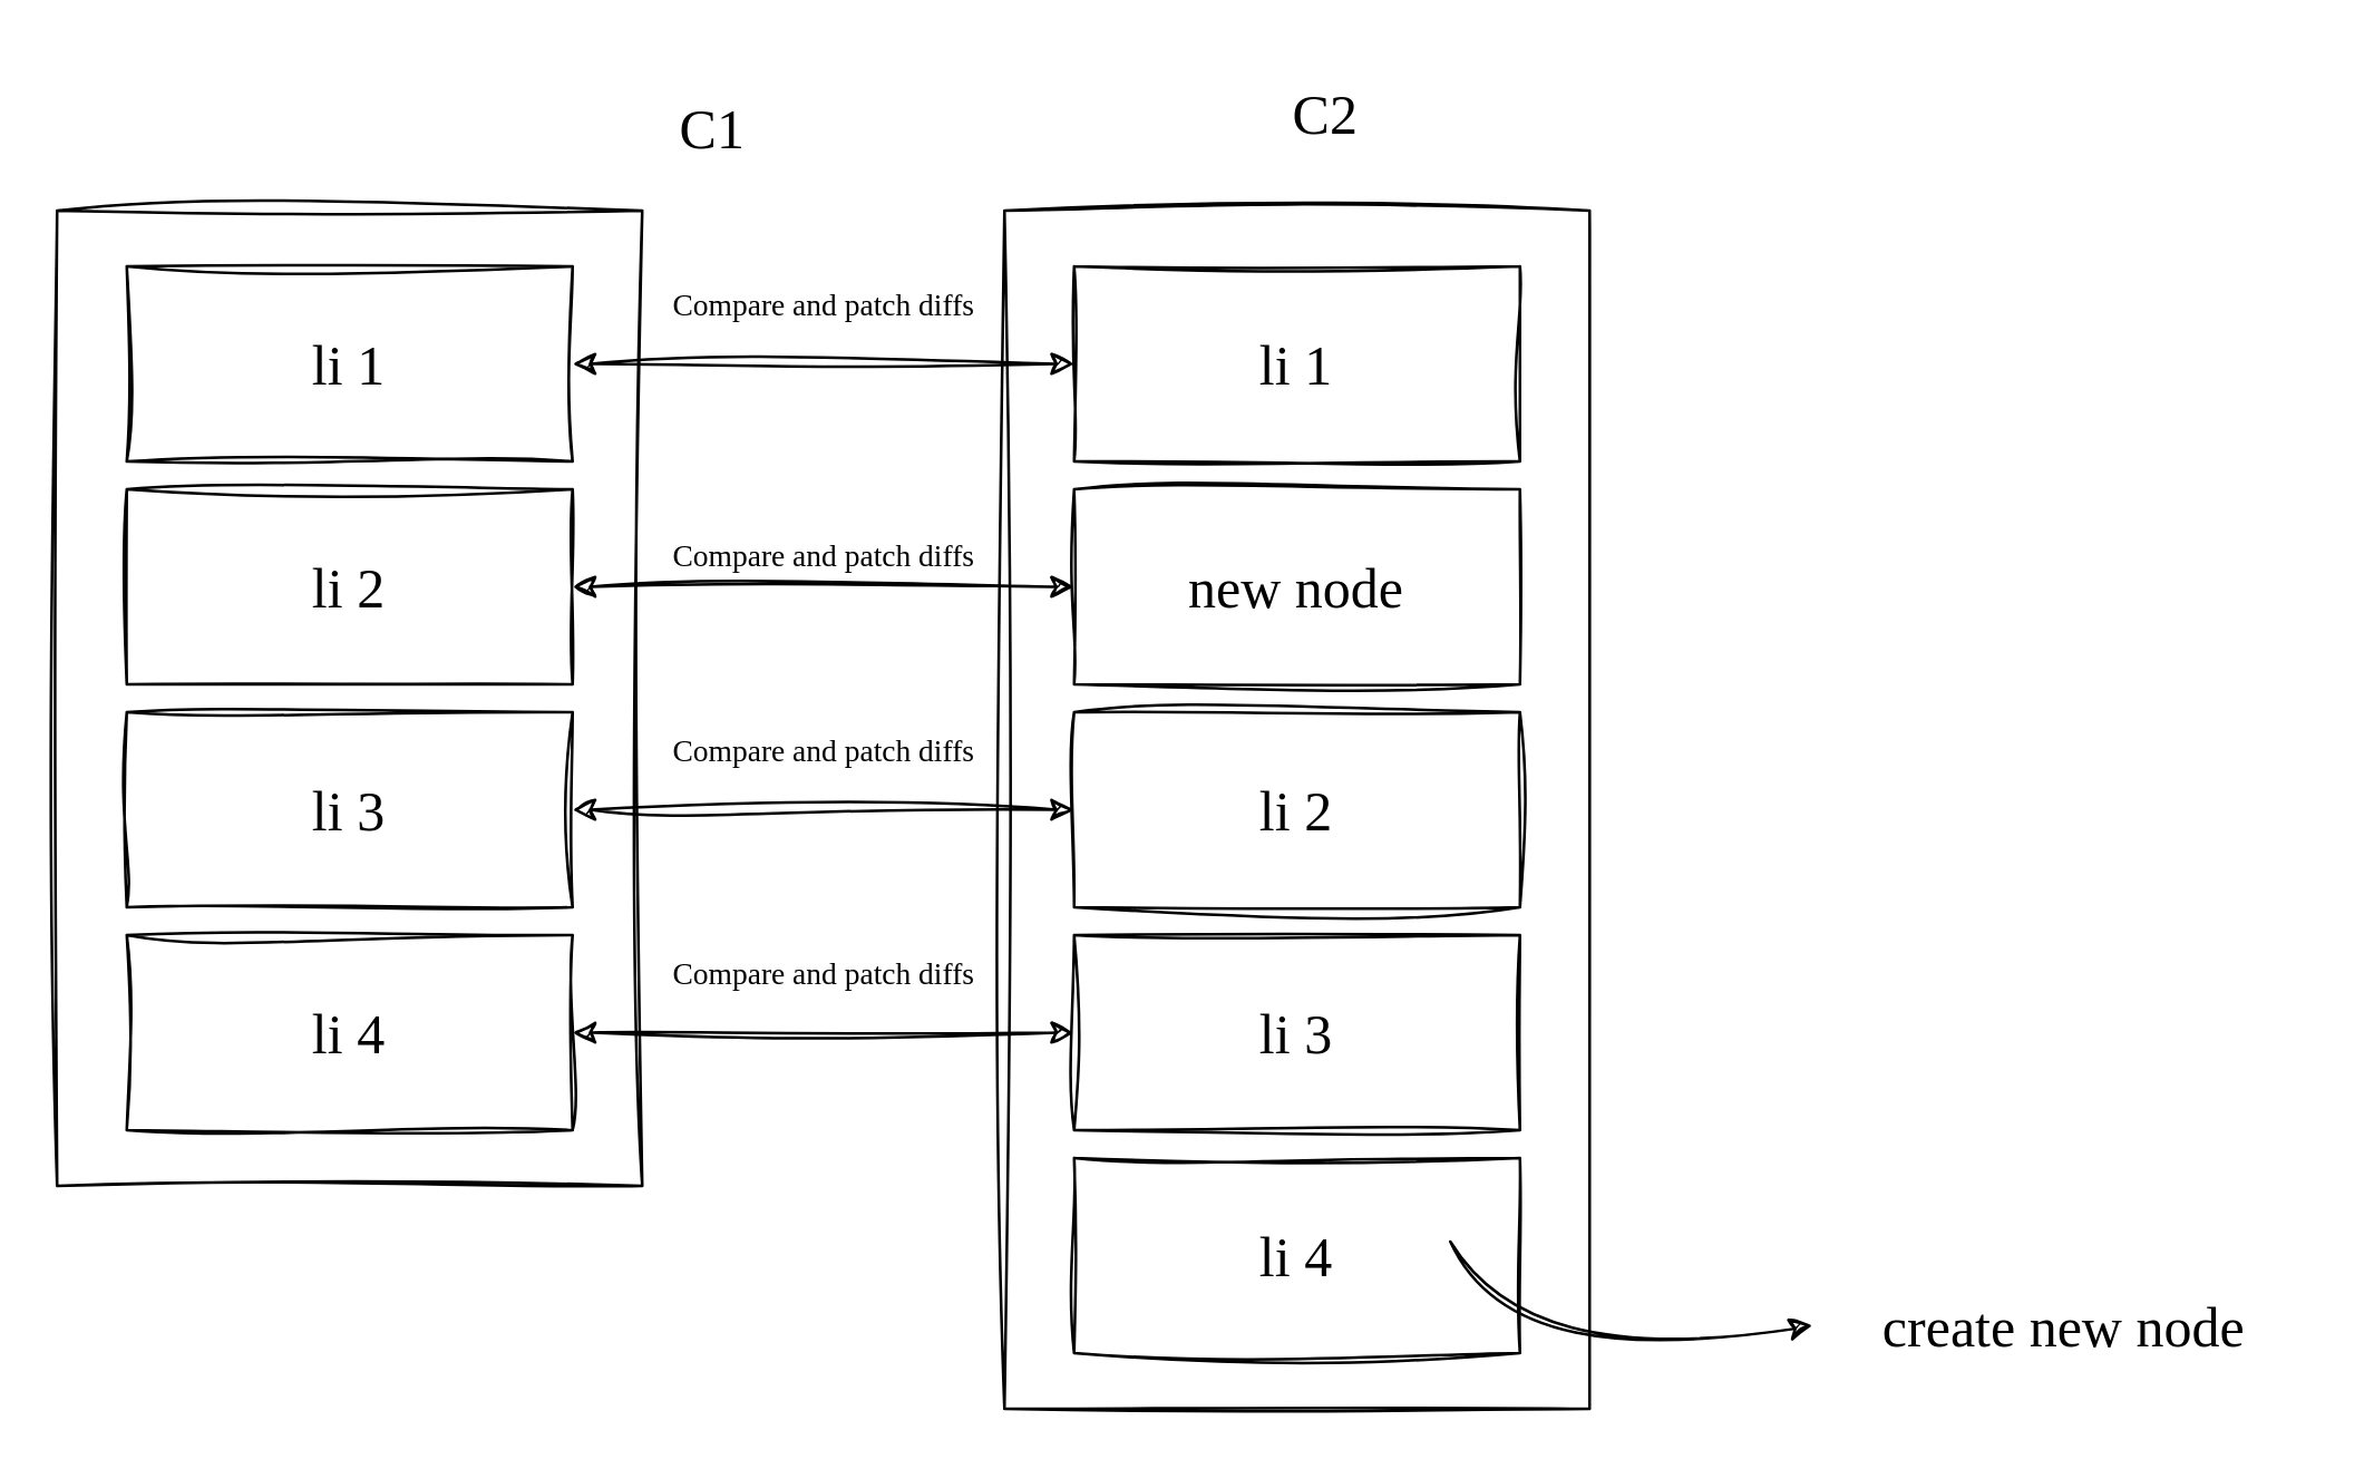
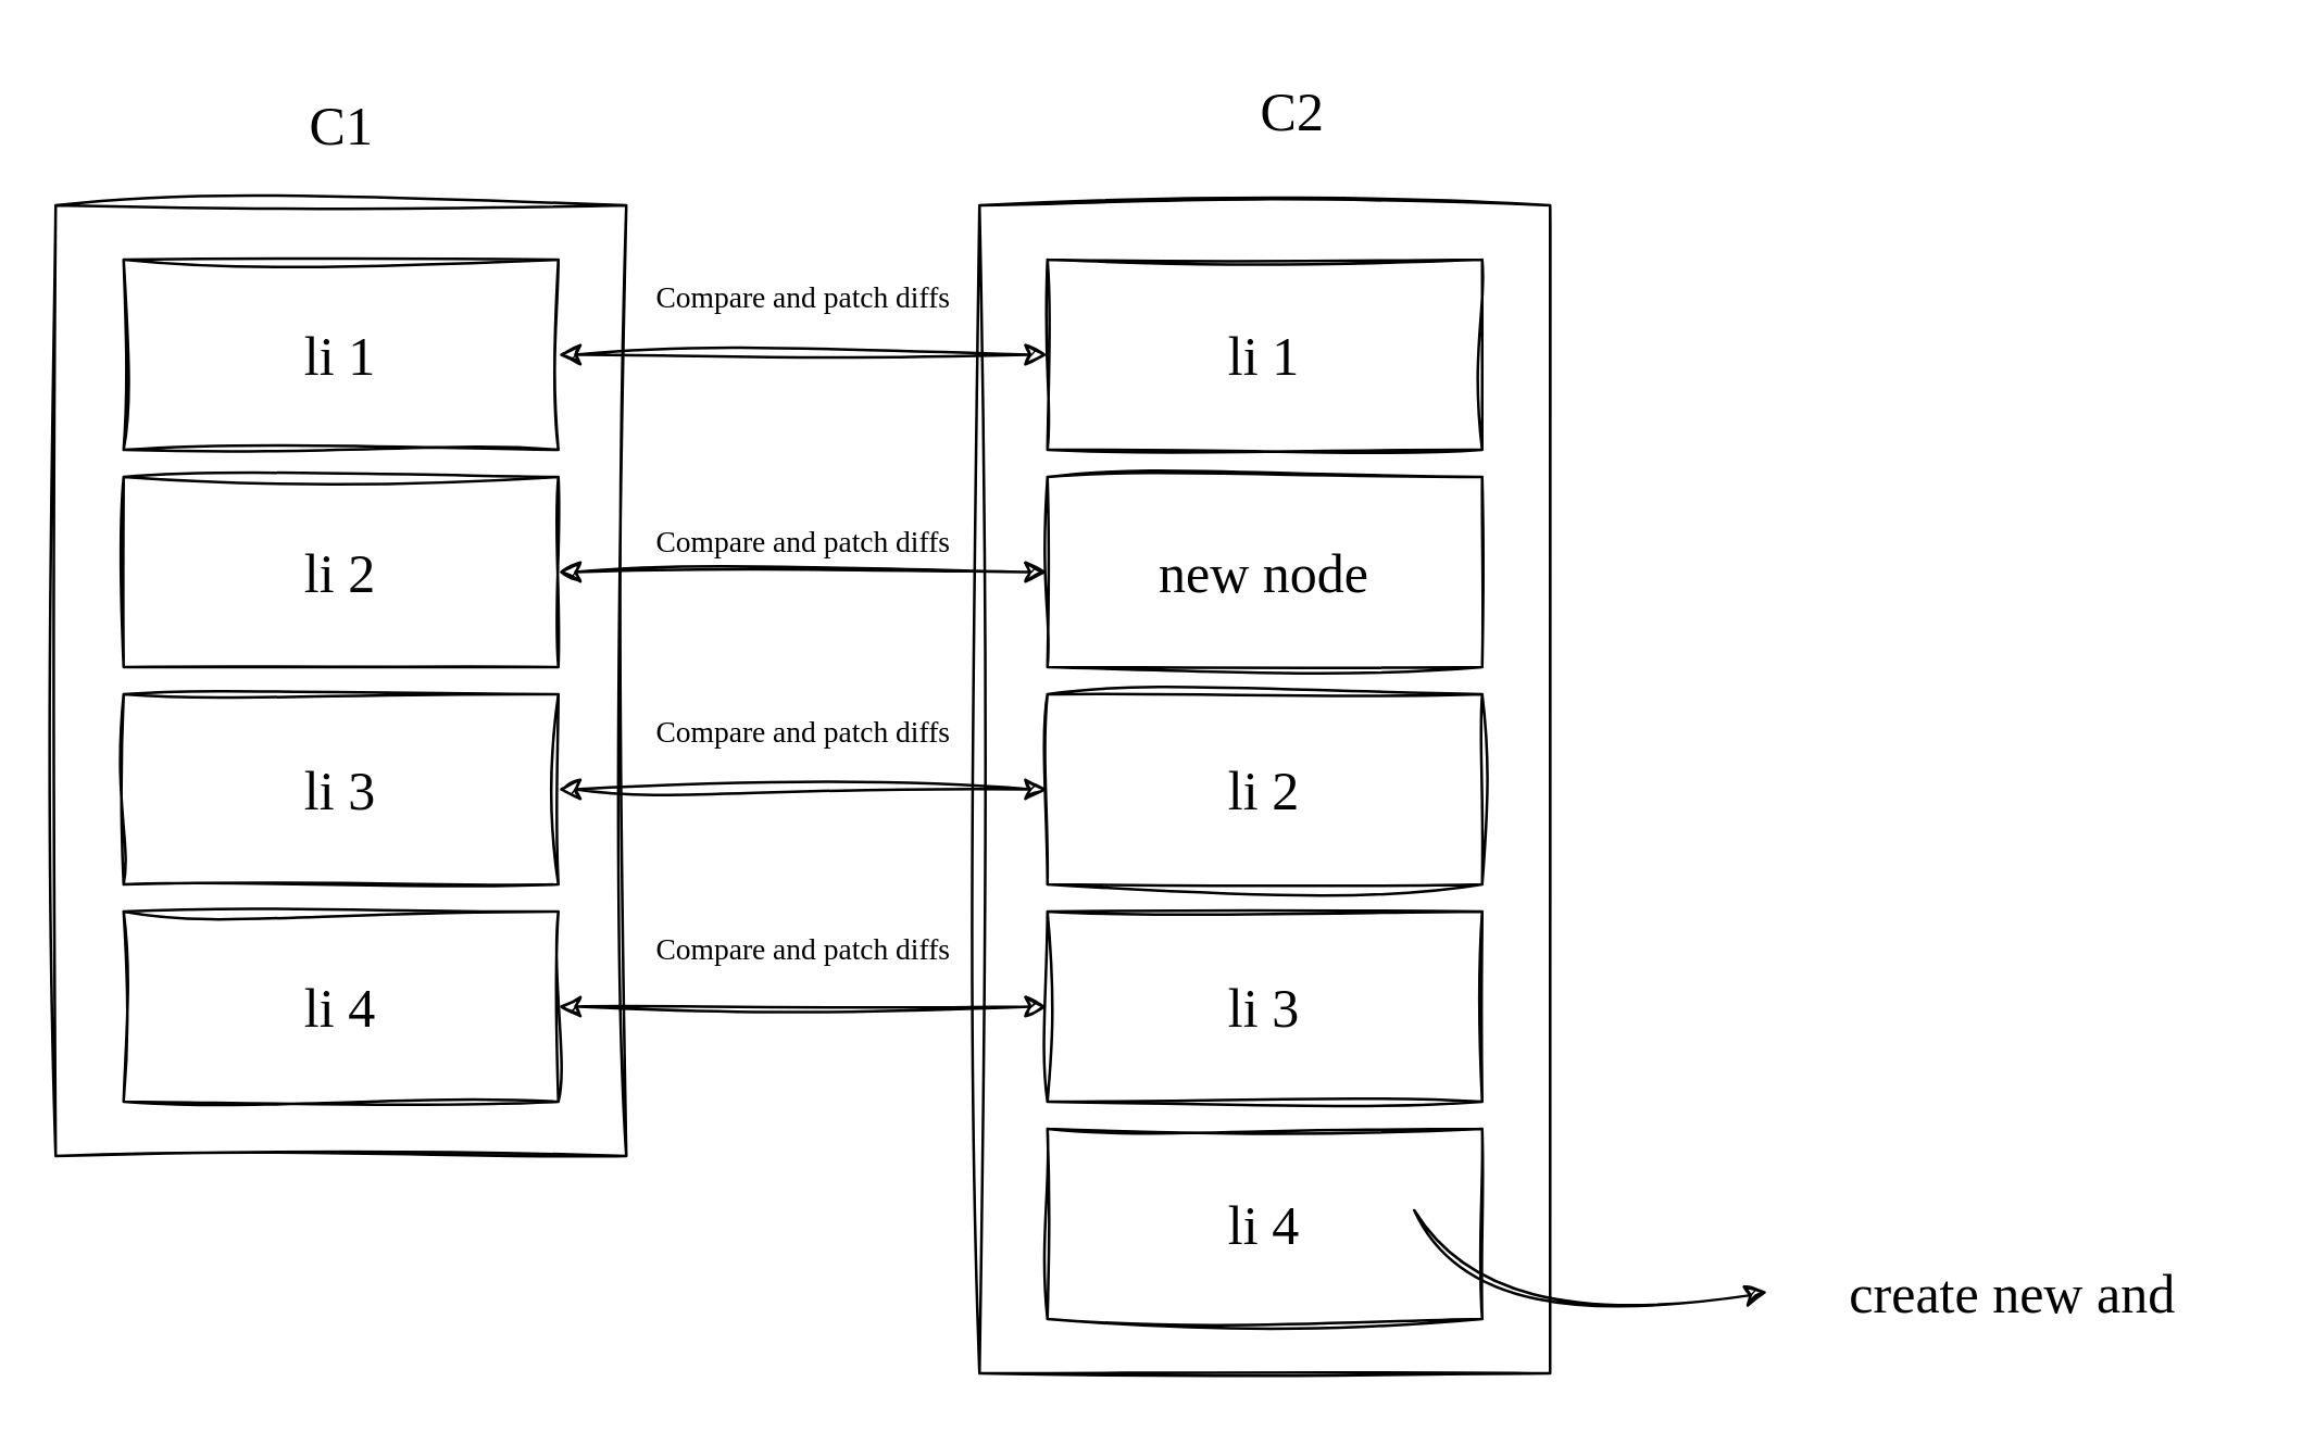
- <mxCell id="11" value="C1" style="text;html=1;align=center;verticalAlign=middle;resizable=0;points=[];autosize=1;strokeColor=none;fillColor=none;fontSize=20;fontFamily=Architects Daughter;sketch=1;hachureGap=4;jiggle=2;curveFitting=1;fontSource=https%3A%2F%2Ffonts.googleapis.com%2Fcss%3Ffamily%3DArchitects%2BDaughter;labelBackgroundColor=none;" parent="1" vertex="1"><mxGeometry x="235" y="25" width="40" height="40" as="geometry" /></mxCell>
+ <mxCell id="11" value="C1" style="text;html=1;align=center;verticalAlign=middle;resizable=0;points=[];autosize=1;strokeColor=none;fillColor=none;fontSize=20;fontFamily=Architects Daughter;sketch=1;hachureGap=4;jiggle=2;curveFitting=1;fontSource=https%3A%2F%2Ffonts.googleapis.com%2Fcss%3Ffamily%3DArchitects%2BDaughter;labelBackgroundColor=none;" parent="1" vertex="1"><mxGeometry x="105" y="25" width="40" height="40" as="geometry" /></mxCell>
- <mxCell id="22" value="create new node" style="text;html=1;align=center;verticalAlign=middle;resizable=0;points=[];autosize=1;strokeColor=none;fillColor=none;fontSize=20;fontFamily=Architects Daughter;sketch=1;hachureGap=4;jiggle=2;curveFitting=1;fontSource=https%3A%2F%2Ffonts.googleapis.com%2Fcss%3Ffamily%3DArchitects%2BDaughter;" vertex="1" parent="1"><mxGeometry x="650" y="455" width="180" height="40" as="geometry" /></mxCell>
+ <mxCell id="22" value="create new and" style="text;html=1;align=center;verticalAlign=middle;resizable=0;points=[];autosize=1;strokeColor=none;fillColor=none;fontSize=20;fontFamily=Architects Daughter;sketch=1;hachureGap=4;jiggle=2;curveFitting=1;fontSource=https%3A%2F%2Ffonts.googleapis.com%2Fcss%3Ffamily%3DArchitects%2BDaughter;" vertex="1" parent="1"><mxGeometry x="650" y="455" width="180" height="40" as="geometry" /></mxCell>
